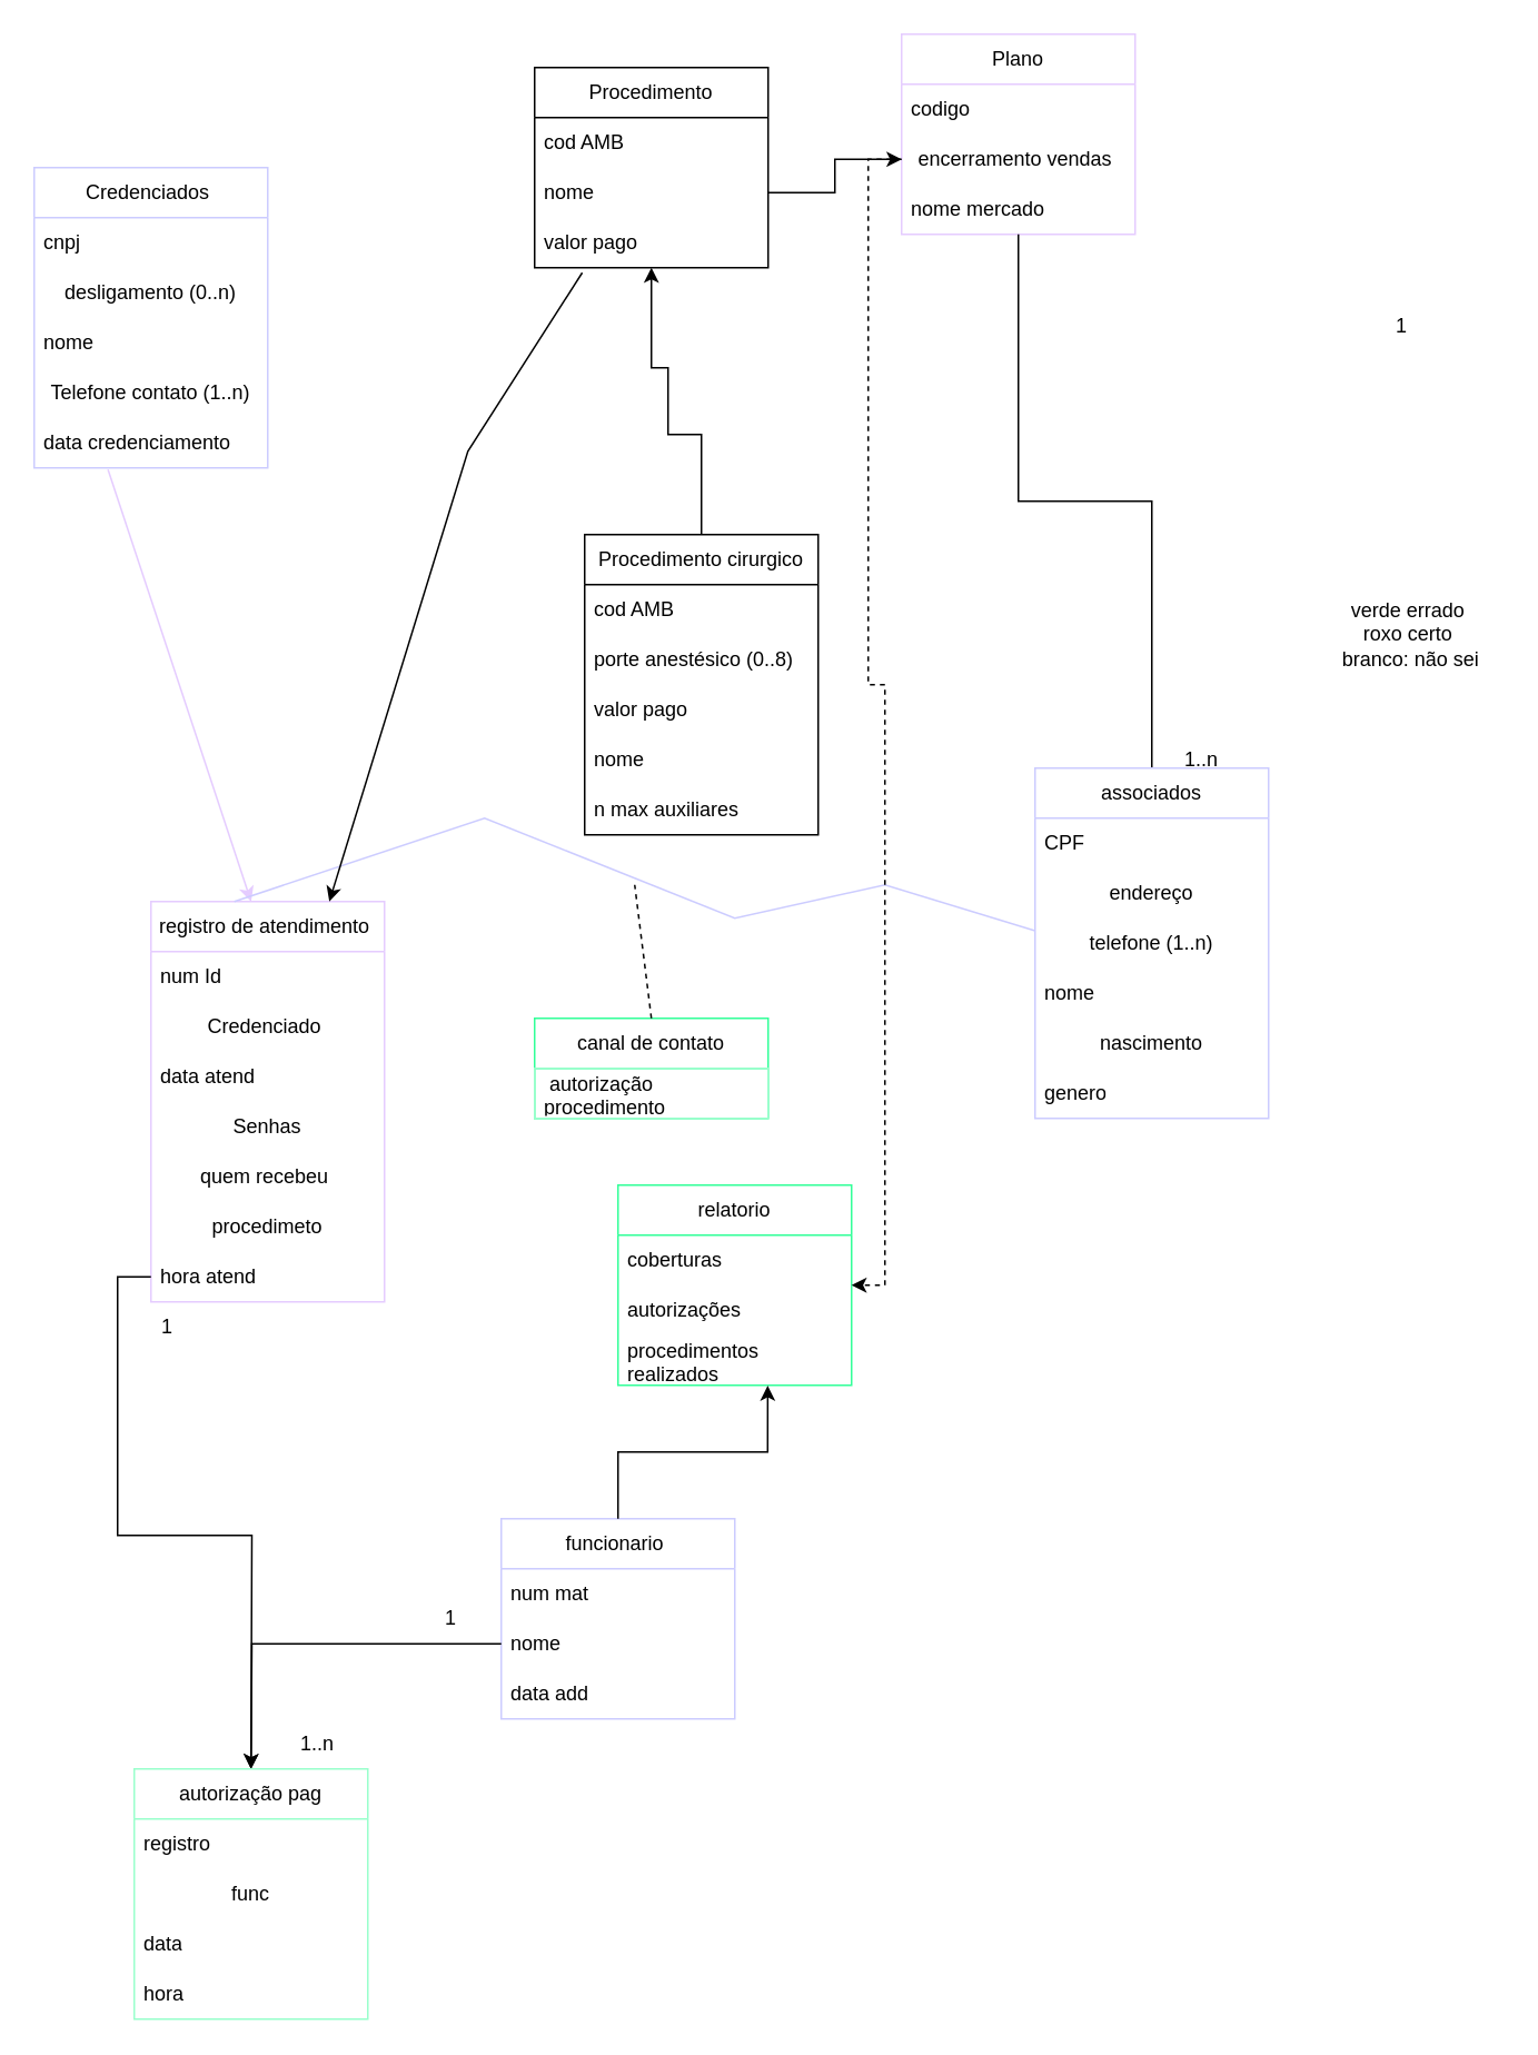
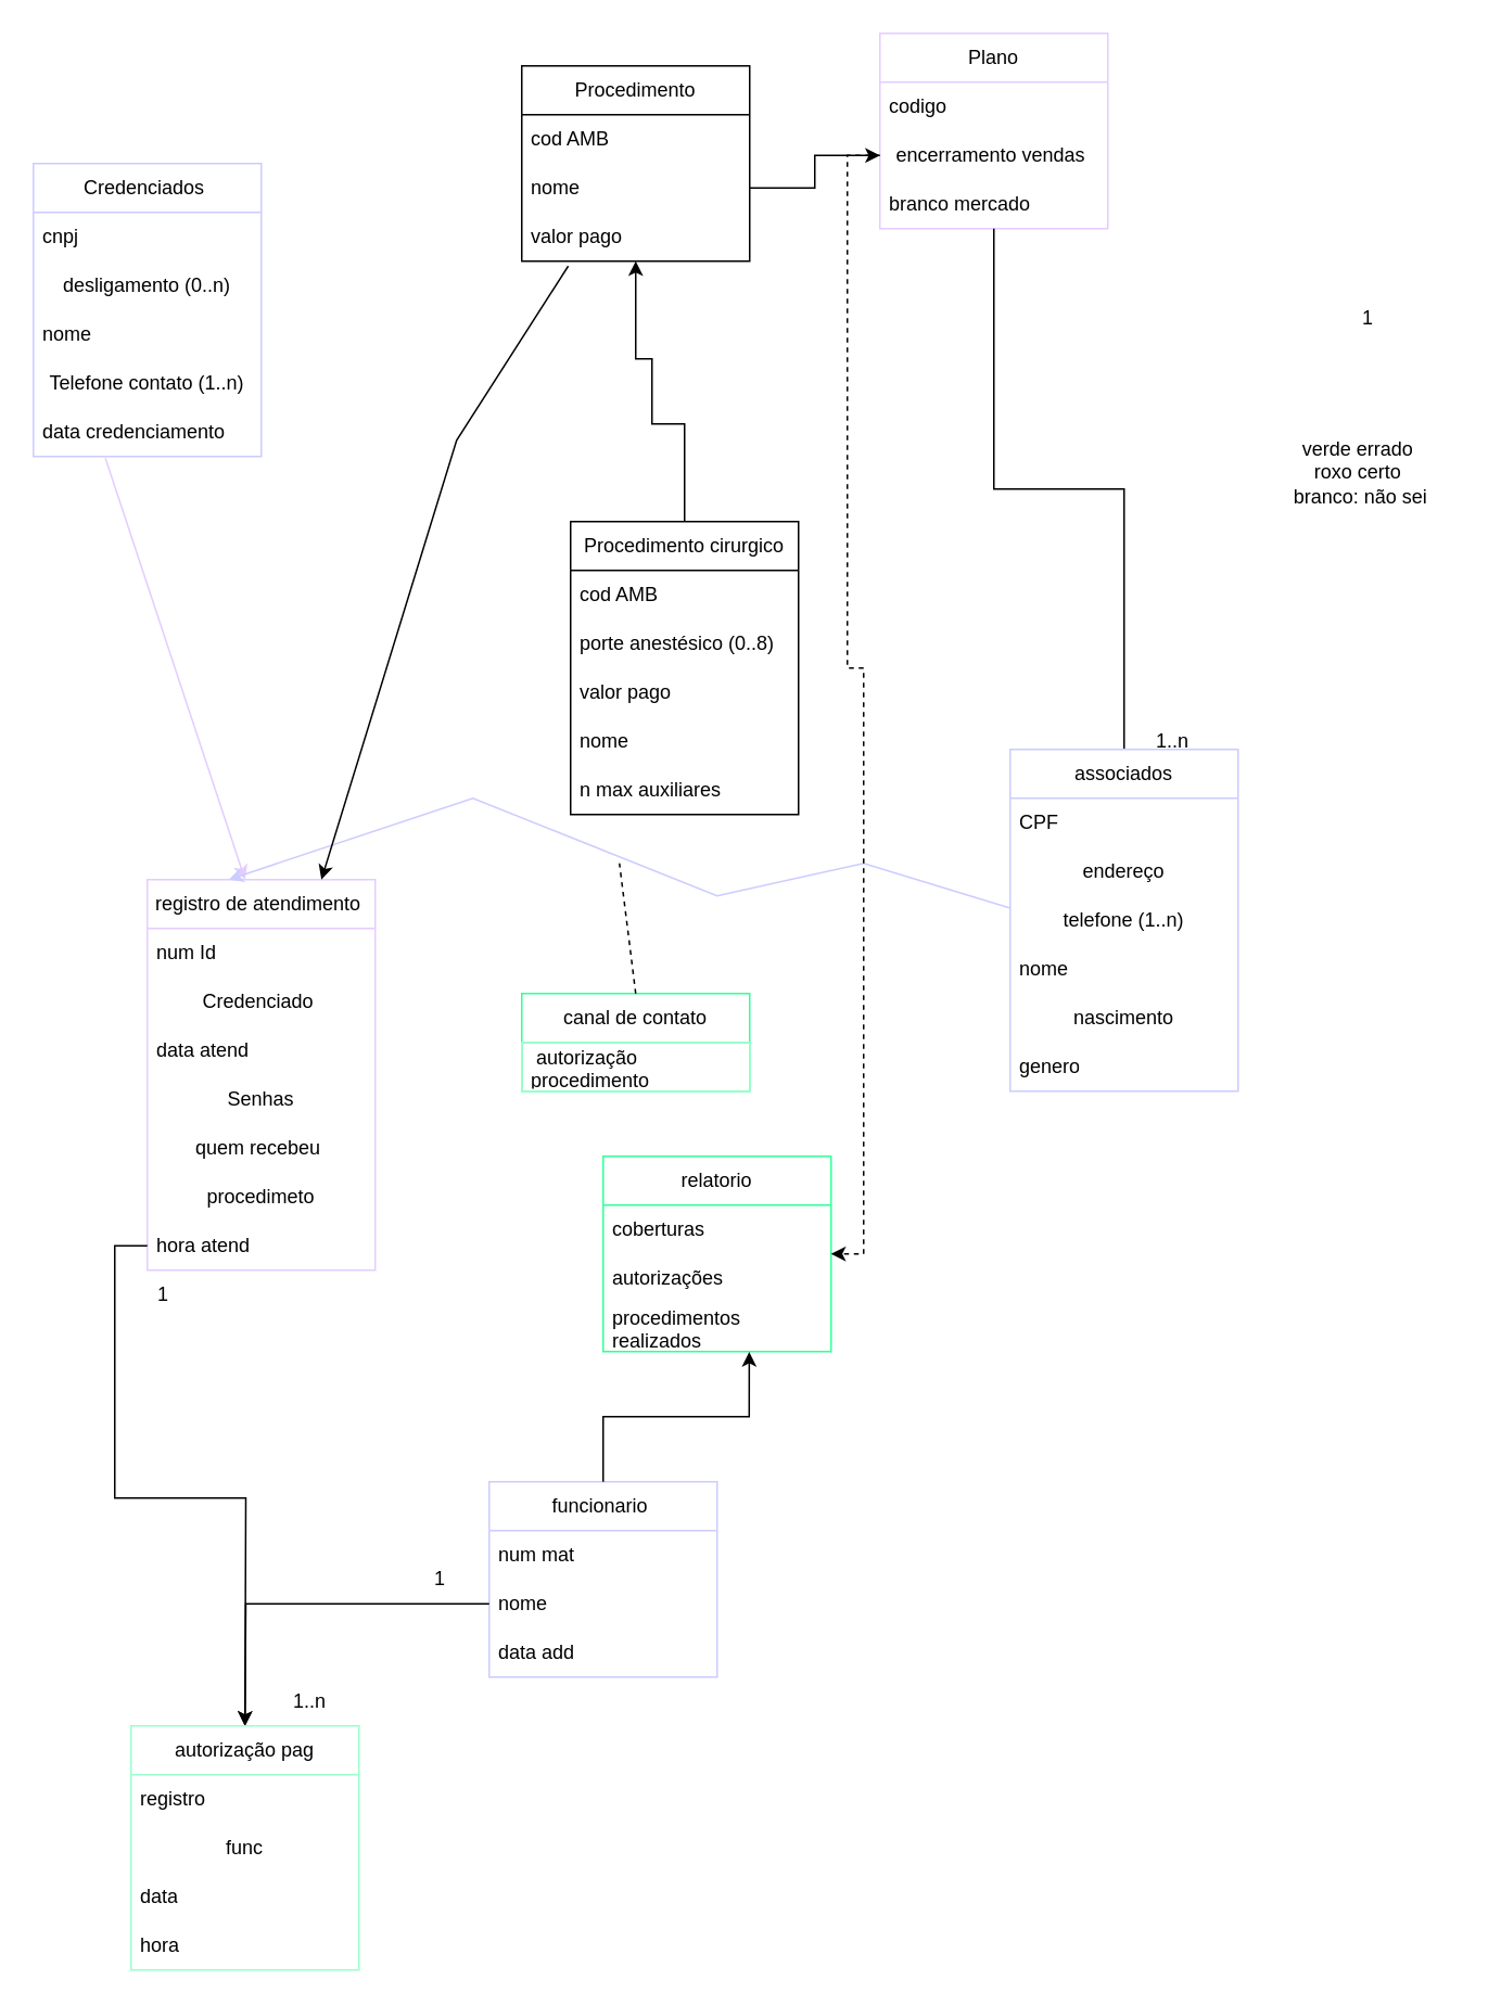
- <mxCell id="5" value="nome mercado" style="text;strokeColor=none;fillColor=none;align=left;verticalAlign=middle;spacingLeft=4;spacingRight=4;overflow=hidden;points=[[0,0.5],[1,0.5]];portConstraint=eastwest;rotatable=0;whiteSpace=wrap;html=1;" parent="2" vertex="1"><mxGeometry y="90" width="140" height="30" as="geometry" /></mxCell>
+ <mxCell id="5" value="branco mercado" style="text;strokeColor=none;fillColor=none;align=left;verticalAlign=middle;spacingLeft=4;spacingRight=4;overflow=hidden;points=[[0,0.5],[1,0.5]];portConstraint=eastwest;rotatable=0;whiteSpace=wrap;html=1;" parent="2" vertex="1"><mxGeometry y="90" width="140" height="30" as="geometry" /></mxCell>
- <mxCell id="68" value="verde errado&amp;nbsp;&lt;div&gt;roxo certo&amp;nbsp;&lt;/div&gt;&lt;div&gt;branco: não sei&lt;/div&gt;" style="text;html=1;align=center;verticalAlign=middle;resizable=0;points=[];autosize=1;strokeColor=none;fillColor=none;" vertex="1" parent="1"><mxGeometry x="790" y="350" width="110" height="60" as="geometry" /></mxCell>
+ <mxCell id="68" value="verde errado&amp;nbsp;&lt;div&gt;roxo certo&amp;nbsp;&lt;/div&gt;&lt;div&gt;branco: não sei&lt;/div&gt;" style="text;html=1;align=center;verticalAlign=middle;resizable=0;points=[];autosize=1;strokeColor=none;fillColor=none;" vertex="1" parent="1"><mxGeometry x="780" y="260" width="110" height="60" as="geometry" /></mxCell>
- <mxCell id="44" value="" style="endArrow=none;html=1;rounded=0;entryX=0.357;entryY=0;entryDx=0;entryDy=0;entryPerimeter=0;exitX=0;exitY=0.25;exitDx=0;exitDy=0;strokeColor=#CCCCFF;" edge="1" parent="1" source="22" target="34"><mxGeometry width="50" height="50" relative="1" as="geometry"><mxPoint x="560" y="290" as="sourcePoint" /><mxPoint y="270" as="targetPoint" x="670" /><Array as="points"><mxPoint x="530" y="530" /><mxPoint x="440" y="550" /><mxPoint x="290" y="490" /></Array></mxGeometry></mxCell>
+ <mxCell id="44" value="" style="endArrow=classic;html=1;rounded=0;entryX=0.357;entryY=0;entryDx=0;entryDy=0;entryPerimeter=0;exitX=0;exitY=0.25;exitDx=0;exitDy=0;strokeColor=#CCCCFF;" edge="1" parent="1" source="22" target="34"><mxGeometry width="50" height="50" relative="1" as="geometry"><mxPoint x="560" y="290" as="sourcePoint" /><mxPoint y="270" as="targetPoint" x="670" /><Array as="points"><mxPoint x="530" y="530" /><mxPoint x="440" y="550" /><mxPoint x="290" y="490" /></Array></mxGeometry></mxCell>
